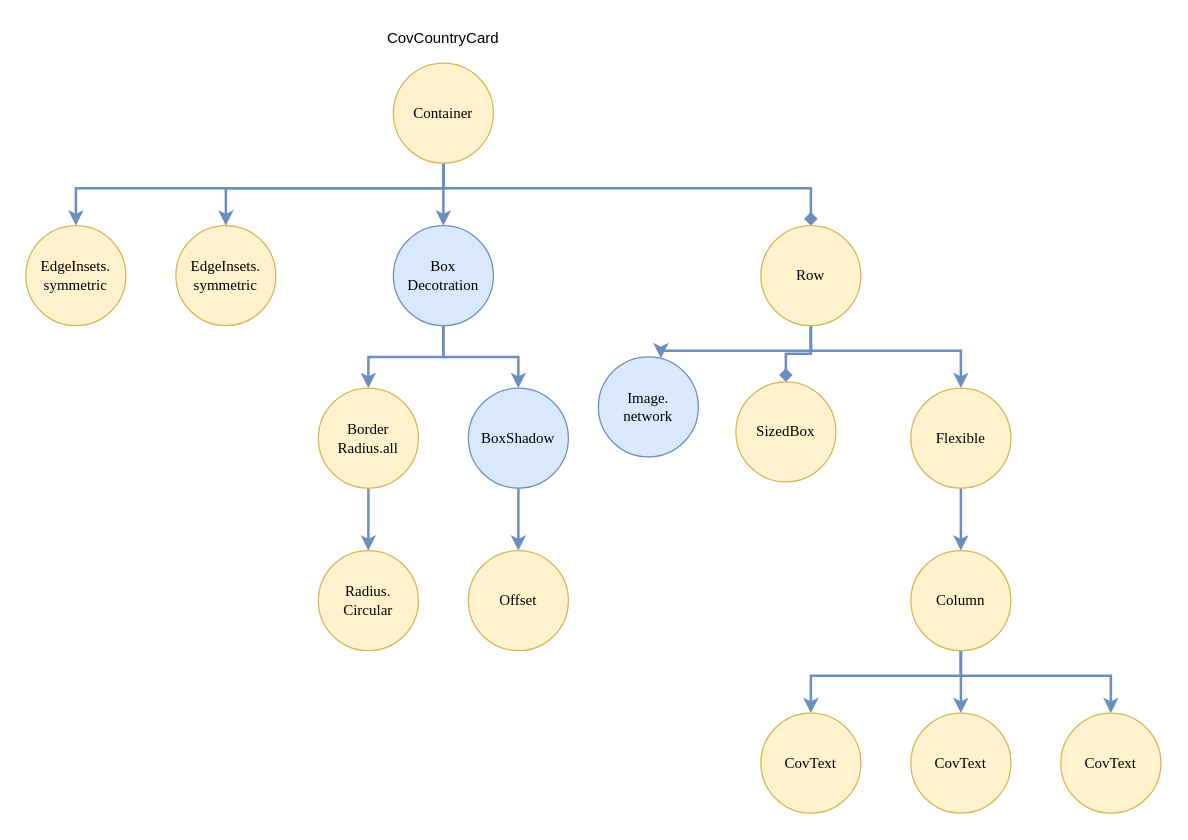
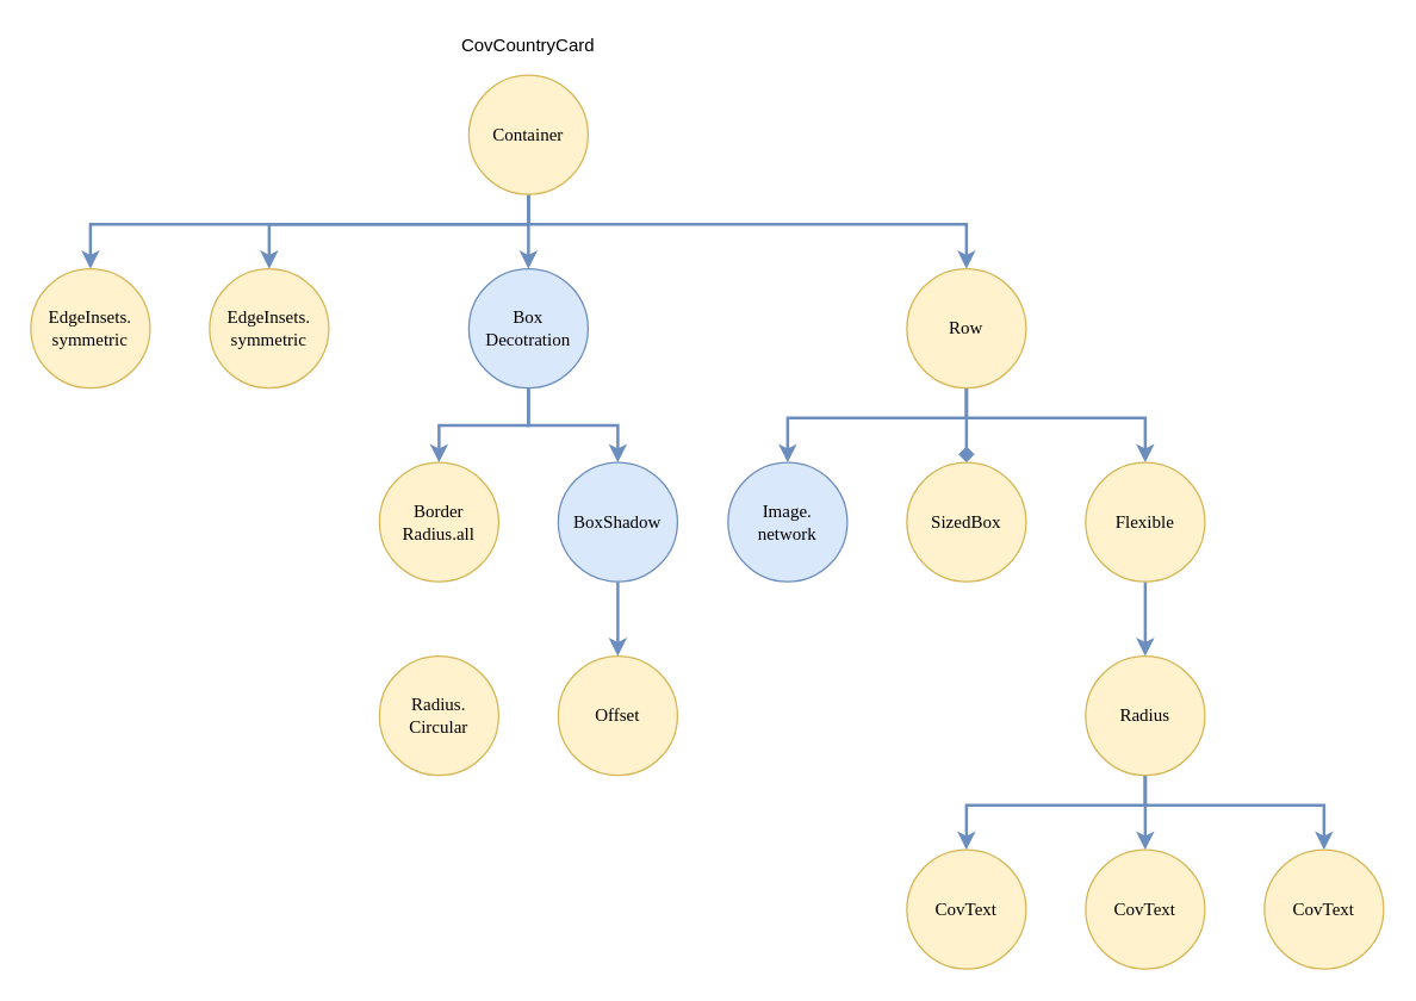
- <mxCell id="5" value="" style="edgeStyle=orthogonalEdgeStyle;rounded=0;orthogonalLoop=1;jettySize=auto;html=1;fillColor=#dae8fc;strokeColor=#6c8ebf;strokeWidth=2;endArrow=diamond;" edge="1" parent="1" source="6" target="22"><mxGeometry relative="1" as="geometry"><Array as="points"><mxPoint x="354" y="150" /><mxPoint x="648" y="150" /></Array></mxGeometry></mxCell>
+ <mxCell id="5" value="" style="edgeStyle=orthogonalEdgeStyle;rounded=0;orthogonalLoop=1;jettySize=auto;html=1;fillColor=#dae8fc;strokeColor=#6c8ebf;strokeWidth=2;" edge="1" parent="1" source="6" target="22"><mxGeometry relative="1" as="geometry"><Array as="points"><mxPoint x="354" y="150" /><mxPoint x="648" y="150" /></Array></mxGeometry></mxCell>
- <mxCell id="23" value="Image.&lt;br&gt;network" style="ellipse;whiteSpace=wrap;html=1;aspect=fixed;fontFamily=Verdana;fillColor=#dae8fc;strokeColor=#6c8ebf;" vertex="1" parent="1"><mxGeometry x="478" y="285" width="80" height="80" as="geometry" /></mxCell>
+ <mxCell id="23" value="Image.&lt;br&gt;network" style="ellipse;whiteSpace=wrap;html=1;aspect=fixed;fontFamily=Verdana;fillColor=#dae8fc;strokeColor=#6c8ebf;" vertex="1" parent="1"><mxGeometry x="488" y="310" width="80" height="80" as="geometry" /></mxCell>
- <mxCell id="24" value="SizedBox" style="ellipse;whiteSpace=wrap;html=1;aspect=fixed;fontFamily=Verdana;fillColor=#fff2cc;strokeColor=#d6b656;" vertex="1" parent="1"><mxGeometry x="588" y="305" width="80" height="80" as="geometry" /></mxCell>
+ <mxCell id="24" value="SizedBox" style="ellipse;whiteSpace=wrap;html=1;aspect=fixed;fontFamily=Verdana;fillColor=#fff2cc;strokeColor=#d6b656;" vertex="1" parent="1"><mxGeometry x="608" y="310" width="80" height="80" as="geometry" /></mxCell>
- <mxCell id="13" value="" style="edgeStyle=orthogonalEdgeStyle;rounded=0;orthogonalLoop=1;jettySize=auto;html=1;fillColor=#dae8fc;strokeColor=#6c8ebf;strokeWidth=2;" edge="1" parent="1" source="14" target="15"><mxGeometry relative="1" as="geometry" /></mxCell>
- <mxCell id="30" value="Column" style="ellipse;whiteSpace=wrap;html=1;aspect=fixed;fontFamily=Verdana;fillColor=#fff2cc;strokeColor=#d6b656;" vertex="1" parent="1"><mxGeometry x="728" y="440" width="80" height="80" as="geometry" /></mxCell>
+ <mxCell id="30" value="Radius" style="ellipse;whiteSpace=wrap;html=1;aspect=fixed;fontFamily=Verdana;fillColor=#fff2cc;strokeColor=#d6b656;" vertex="1" parent="1"><mxGeometry x="728" y="440" width="80" height="80" as="geometry" /></mxCell>
